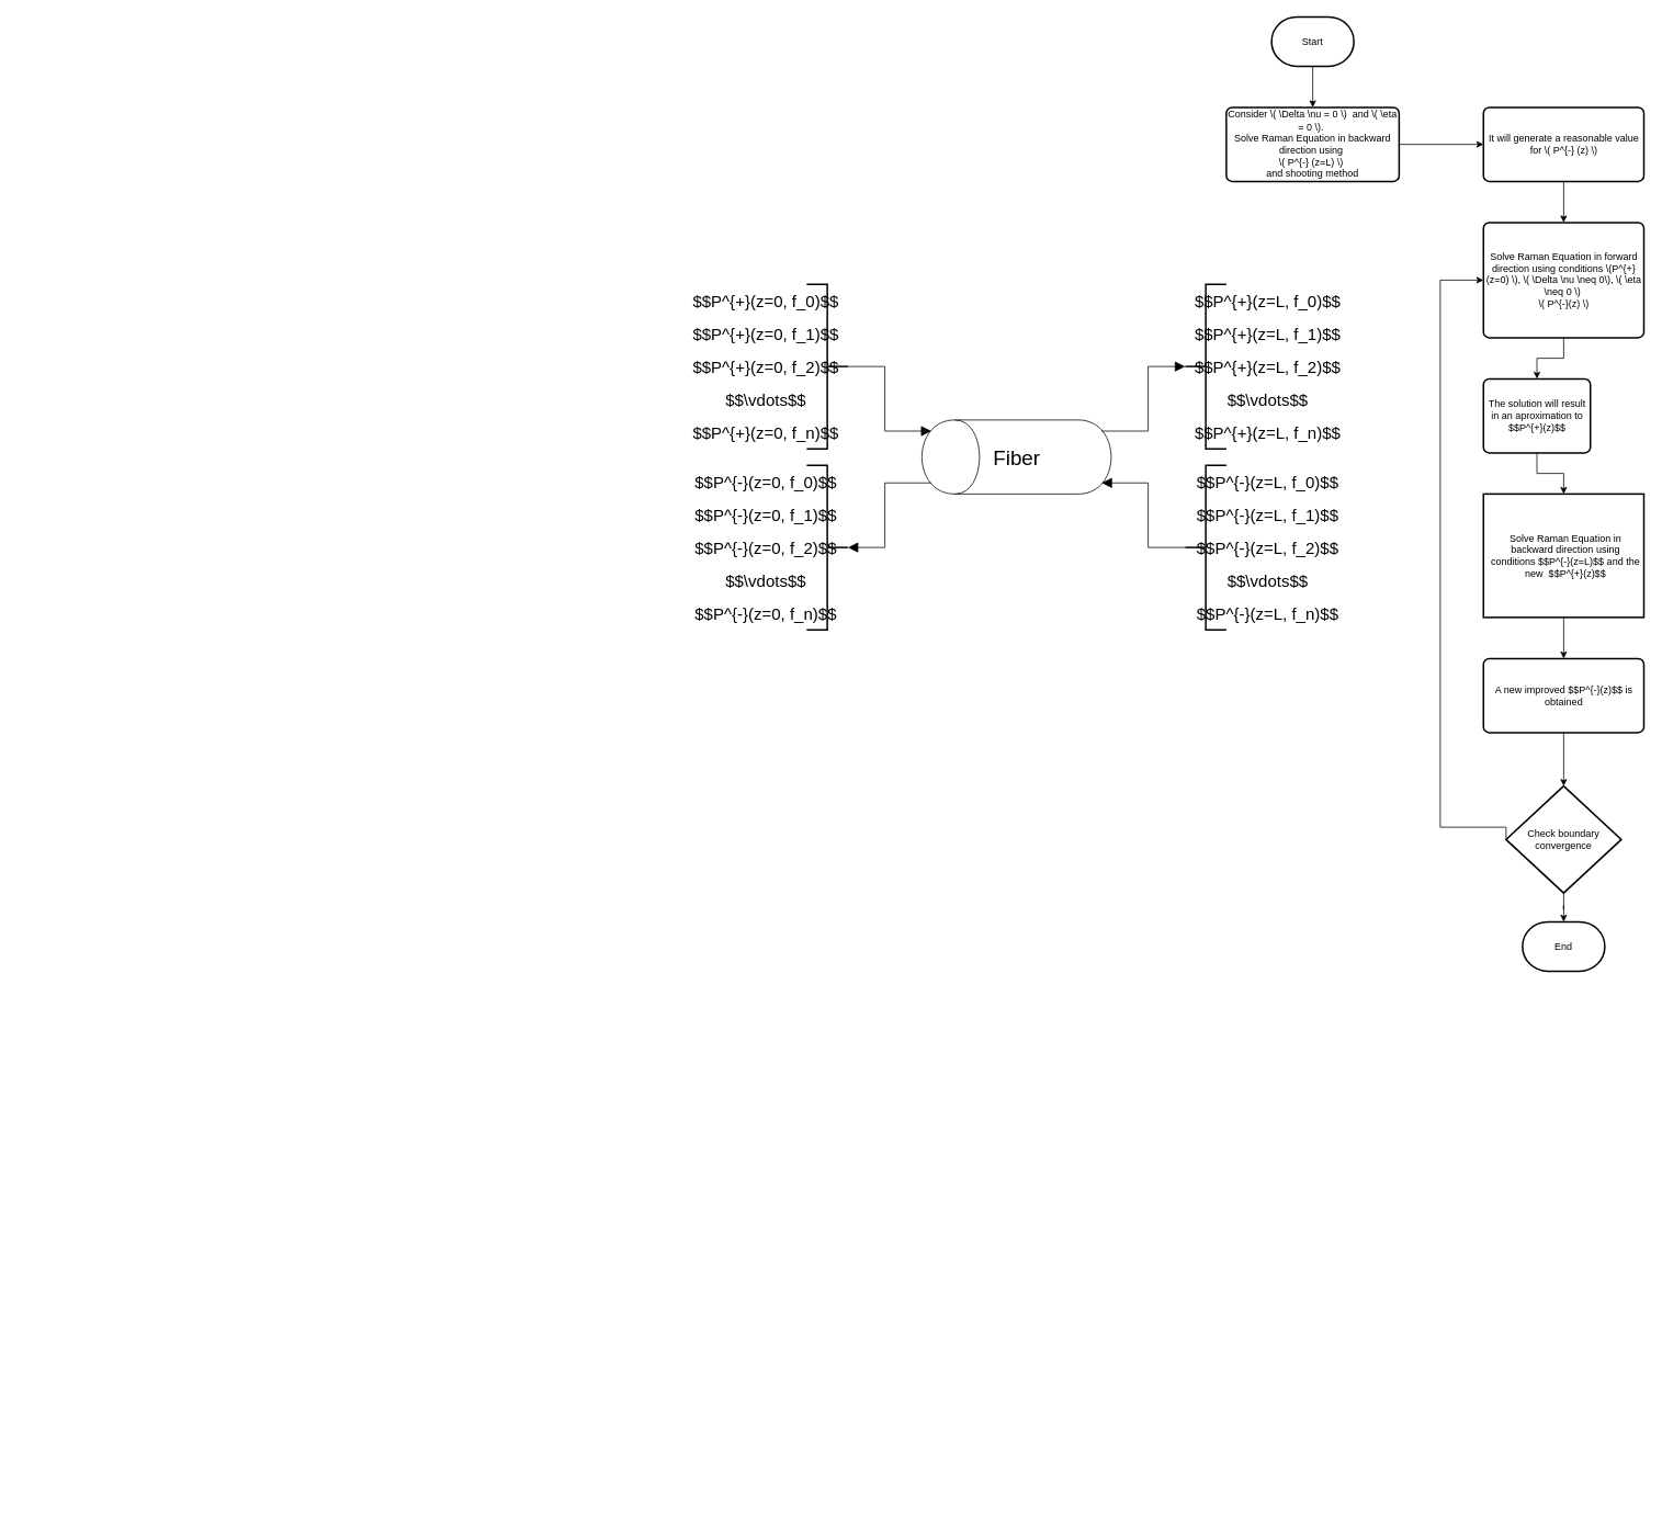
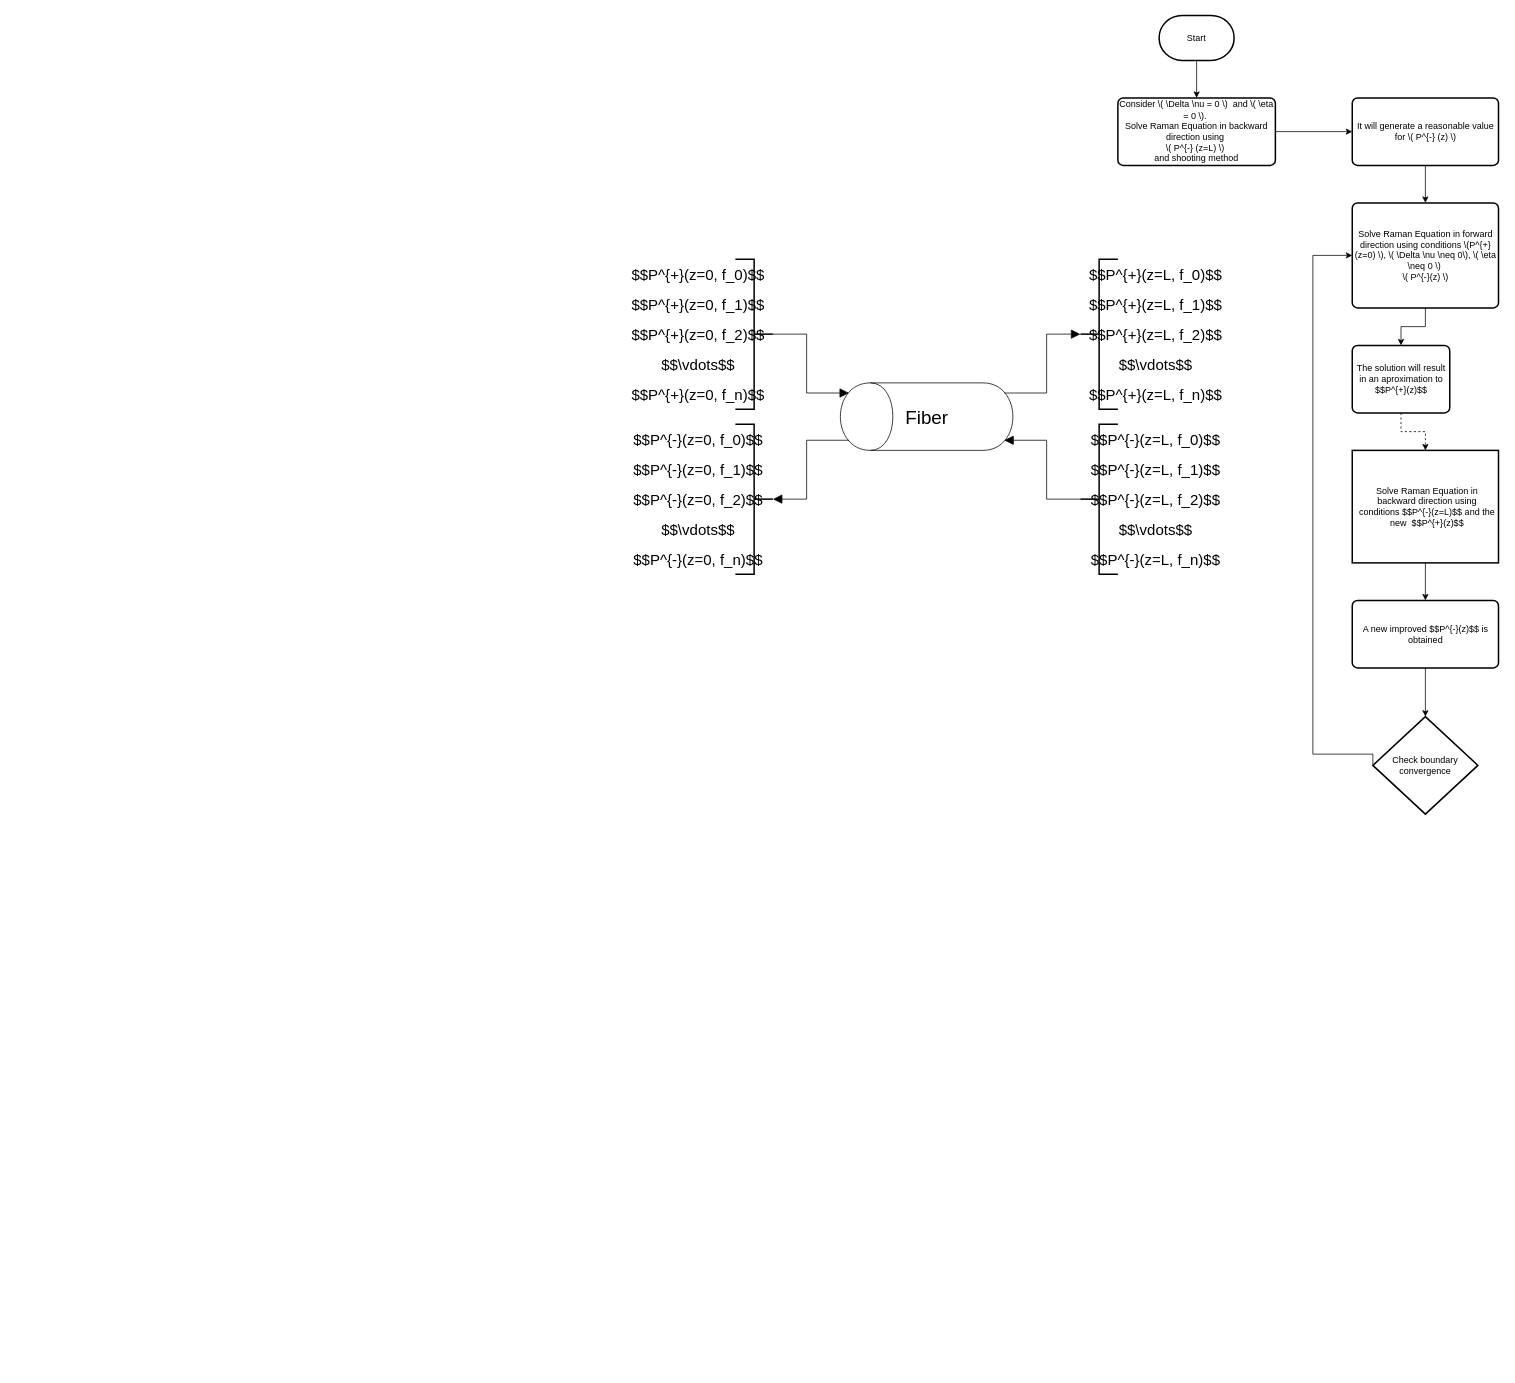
- <mxCell id="39" value="" style="edgeStyle=orthogonalEdgeStyle;rounded=0;orthogonalLoop=1;jettySize=auto;html=1;" parent="1" source="40" target="42" edge="1"><mxGeometry relative="1" as="geometry" /></mxCell>
+ <mxCell id="39" value="" style="edgeStyle=orthogonalEdgeStyle;rounded=0;orthogonalLoop=1;jettySize=auto;html=1;dashed=1;" parent="1" source="40" target="42" edge="1"><mxGeometry relative="1" as="geometry" /></mxCell>
- <mxCell id="48" style="edgeStyle=orthogonalEdgeStyle;rounded=0;orthogonalLoop=1;jettySize=auto;html=1;entryX=0.5;entryY=0;entryDx=0;entryDy=0;entryPerimeter=0;" parent="1" source="46" target="47" edge="1"><mxGeometry relative="1" as="geometry" /></mxCell>
- <mxCell id="47" value="End" style="strokeWidth=2;html=1;shape=mxgraph.flowchart.terminator;whiteSpace=wrap;fillColor=none;" parent="1" vertex="1"><mxGeometry x="1850" y="1120" width="100" height="60" as="geometry" /></mxCell>
